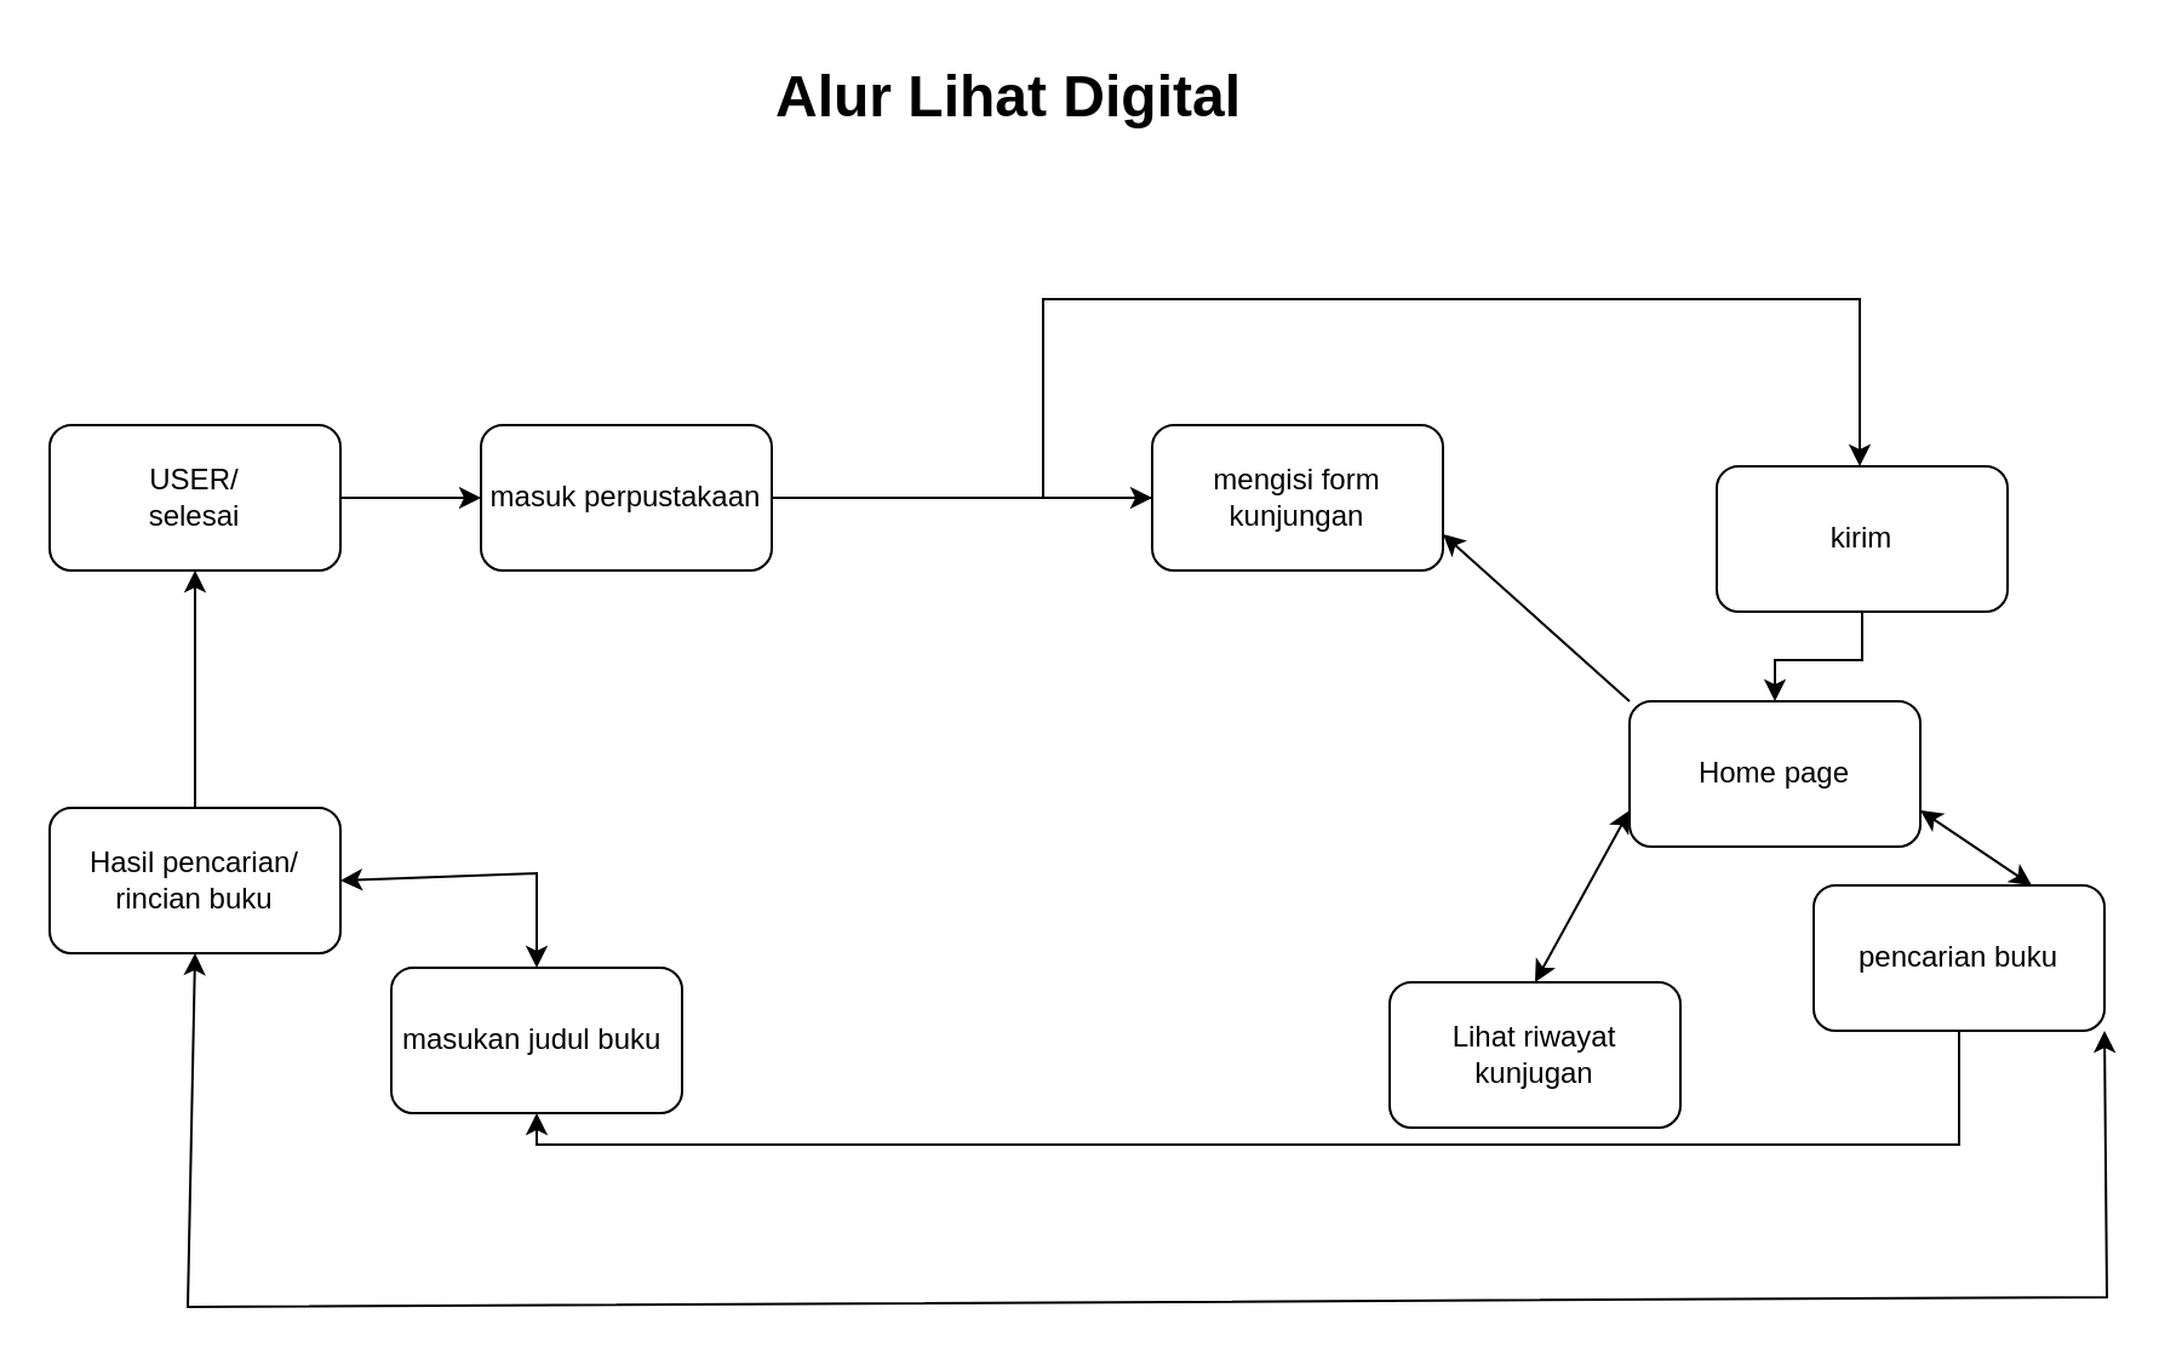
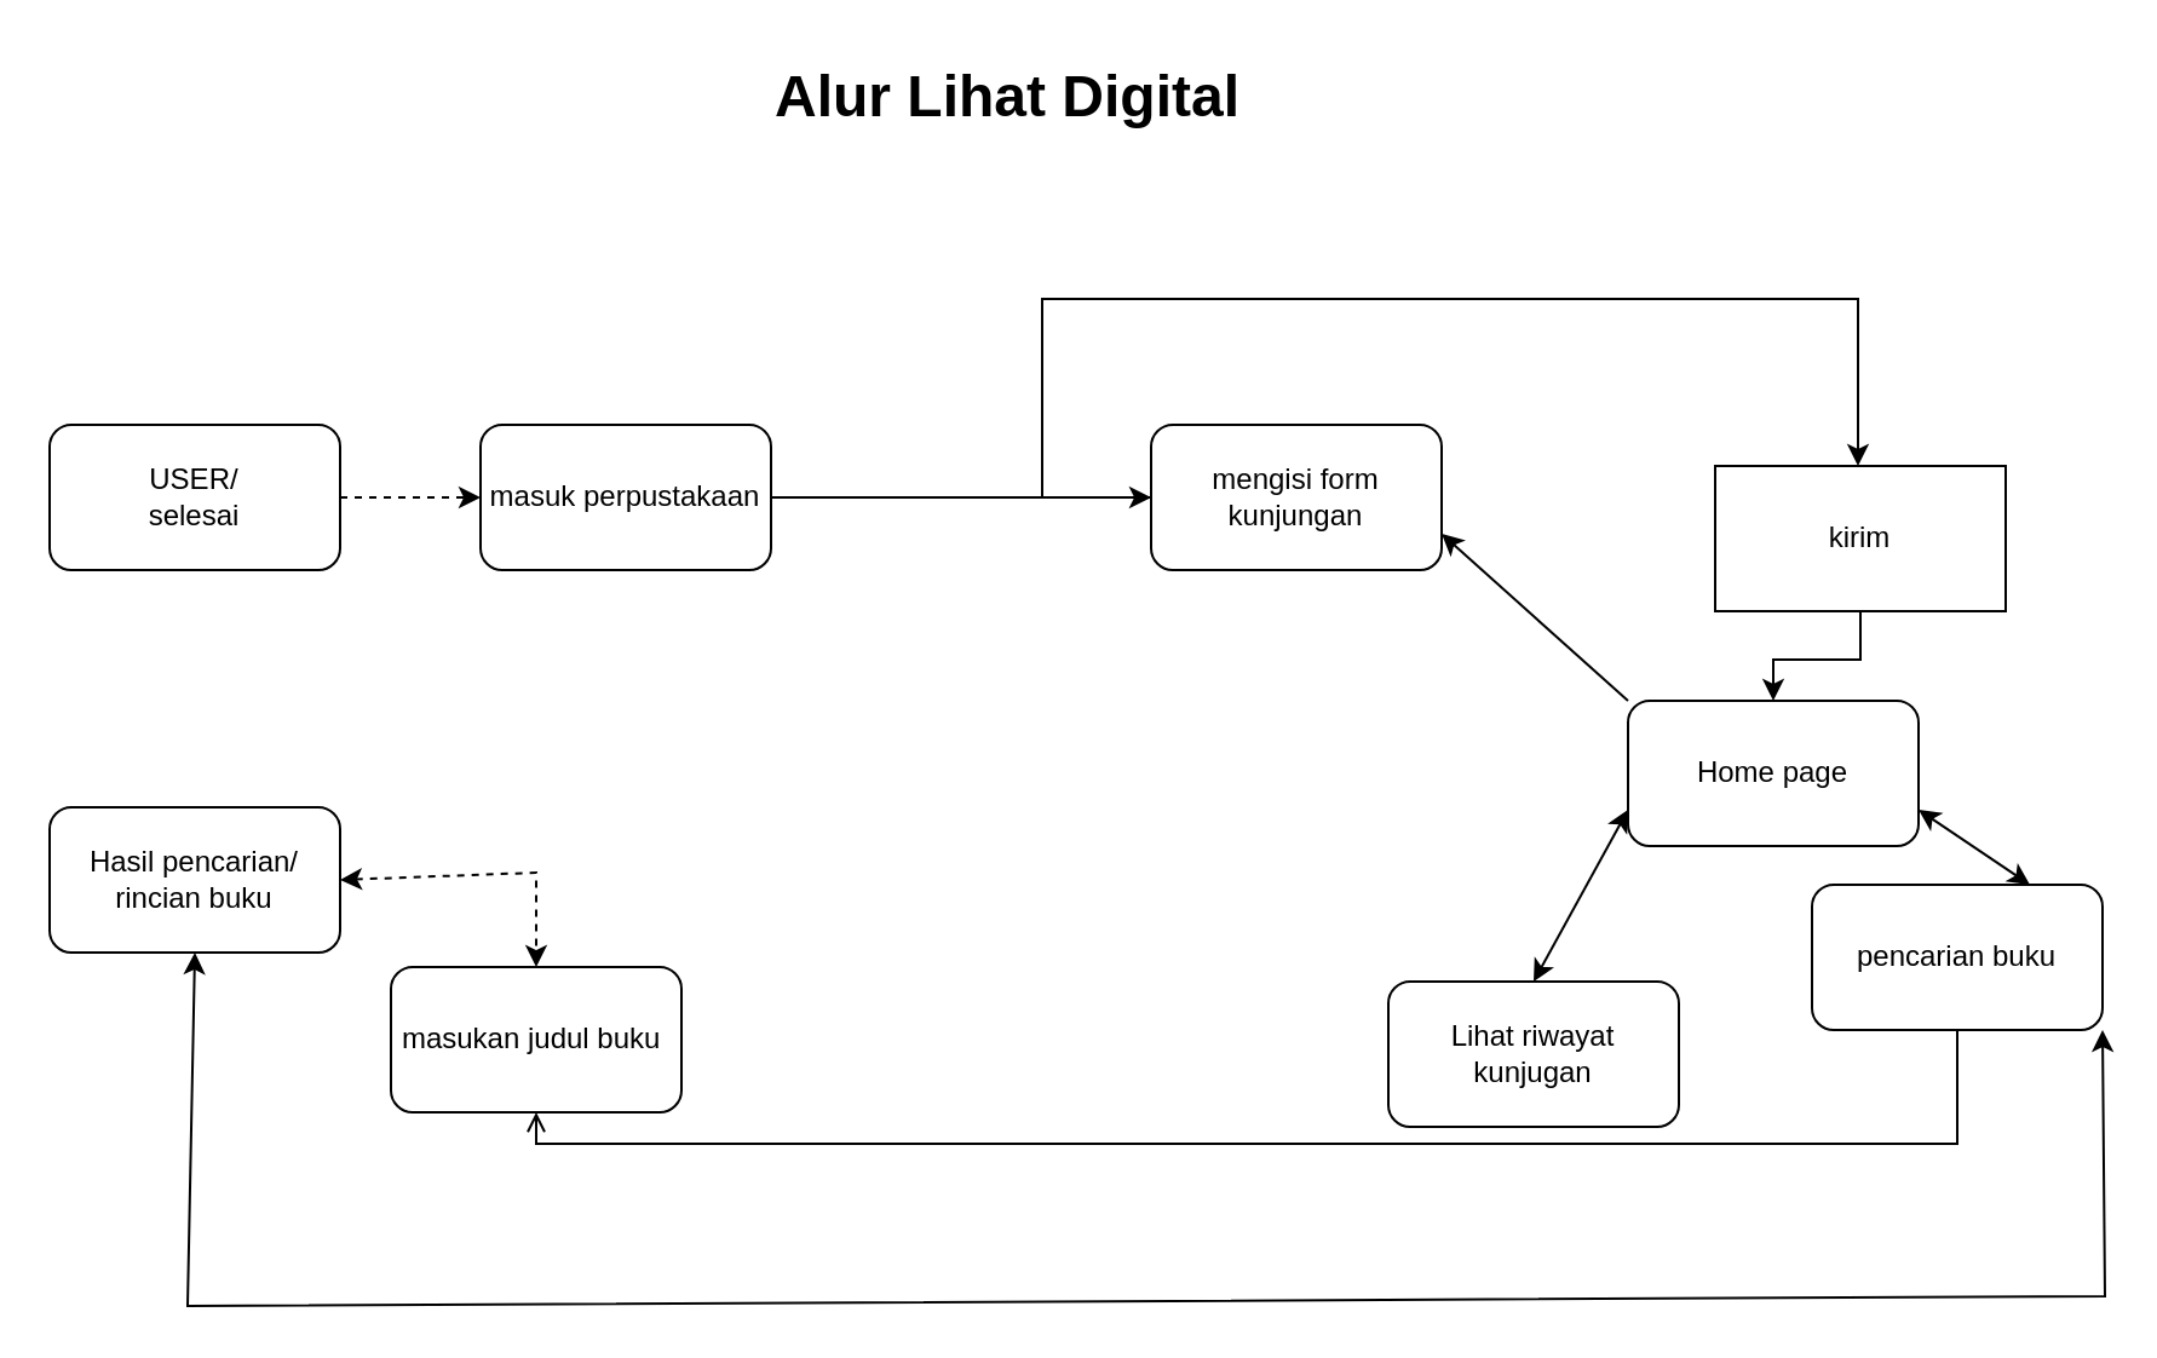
- <mxCell id="9" value="" style="endArrow=classic;html=1;rounded=0;exitX=1;exitY=0.5;exitDx=0;exitDy=0;entryX=0;entryY=0.5;entryDx=0;entryDy=0;" parent="1" source="2" target="3" edge="1"><mxGeometry width="50" height="50" relative="1" as="geometry"><mxPoint x="440" y="219" as="sourcePoint" /><mxPoint x="490" y="169" as="targetPoint" /></mxGeometry></mxCell>
+ <mxCell id="9" value="" style="endArrow=classic;html=1;rounded=0;exitX=1;exitY=0.5;exitDx=0;exitDy=0;entryX=0;entryY=0.5;entryDx=0;entryDy=0;dashed=1;" parent="1" source="2" target="3" edge="1"><mxGeometry width="50" height="50" relative="1" as="geometry"><mxPoint x="440" y="219" as="sourcePoint" /><mxPoint x="490" y="169" as="targetPoint" /></mxGeometry></mxCell>
- <mxCell id="12" value="kirim" style="whiteSpace=wrap;html=1;rounded=1;" parent="1" vertex="1"><mxGeometry x="708" y="192" width="120" height="60" as="geometry" /></mxCell>
+ <mxCell id="12" value="kirim" style="whiteSpace=wrap;html=1;rounded=0;" parent="1" vertex="1"><mxGeometry x="708" y="192" width="120" height="60" as="geometry" /></mxCell>
- <mxCell id="16" value="" style="endArrow=classic;html=1;rounded=0;entryX=0.5;entryY=1;entryDx=0;entryDy=0;exitX=0.5;exitY=0;exitDx=0;exitDy=0;" parent="1" source="14" target="2" edge="1"><mxGeometry width="50" height="50" relative="1" as="geometry"><mxPoint x="83" y="252" as="sourcePoint" /><mxPoint x="80.96" y="169" as="targetPoint" /></mxGeometry></mxCell>
- <mxCell id="22" value="" style="endArrow=classic;startArrow=classic;html=1;rounded=0;exitX=1;exitY=0.5;exitDx=0;exitDy=0;entryX=0.5;entryY=0;entryDx=0;entryDy=0;" edge="1" parent="1" source="14" target="13"><mxGeometry width="50" height="50" relative="1" as="geometry"><mxPoint x="405" y="246" as="sourcePoint" /><mxPoint x="272" y="355" as="targetPoint" /><Array as="points"><mxPoint x="221" y="360" /></Array></mxGeometry></mxCell>
+ <mxCell id="22" value="" style="endArrow=classic;startArrow=classic;html=1;rounded=0;exitX=1;exitY=0.5;exitDx=0;exitDy=0;entryX=0.5;entryY=0;entryDx=0;entryDy=0;dashed=1;" edge="1" parent="1" source="14" target="13"><mxGeometry width="50" height="50" relative="1" as="geometry"><mxPoint x="405" y="246" as="sourcePoint" /><mxPoint x="272" y="355" as="targetPoint" /><Array as="points"><mxPoint x="221" y="360" /></Array></mxGeometry></mxCell>
- <mxCell id="7" value="" style="edgeStyle=orthogonalEdgeStyle;rounded=0;orthogonalLoop=1;jettySize=auto;html=1;" parent="1" source="8" target="13" edge="1"><mxGeometry relative="1" as="geometry"><Array as="points"><mxPoint x="808" y="472" /><mxPoint x="221" y="472" /></Array></mxGeometry></mxCell>
+ <mxCell id="7" value="" style="edgeStyle=orthogonalEdgeStyle;rounded=0;orthogonalLoop=1;jettySize=auto;html=1;endArrow=open;" parent="1" source="8" target="13" edge="1"><mxGeometry relative="1" as="geometry"><Array as="points"><mxPoint x="808" y="472" /><mxPoint x="221" y="472" /></Array></mxGeometry></mxCell>
